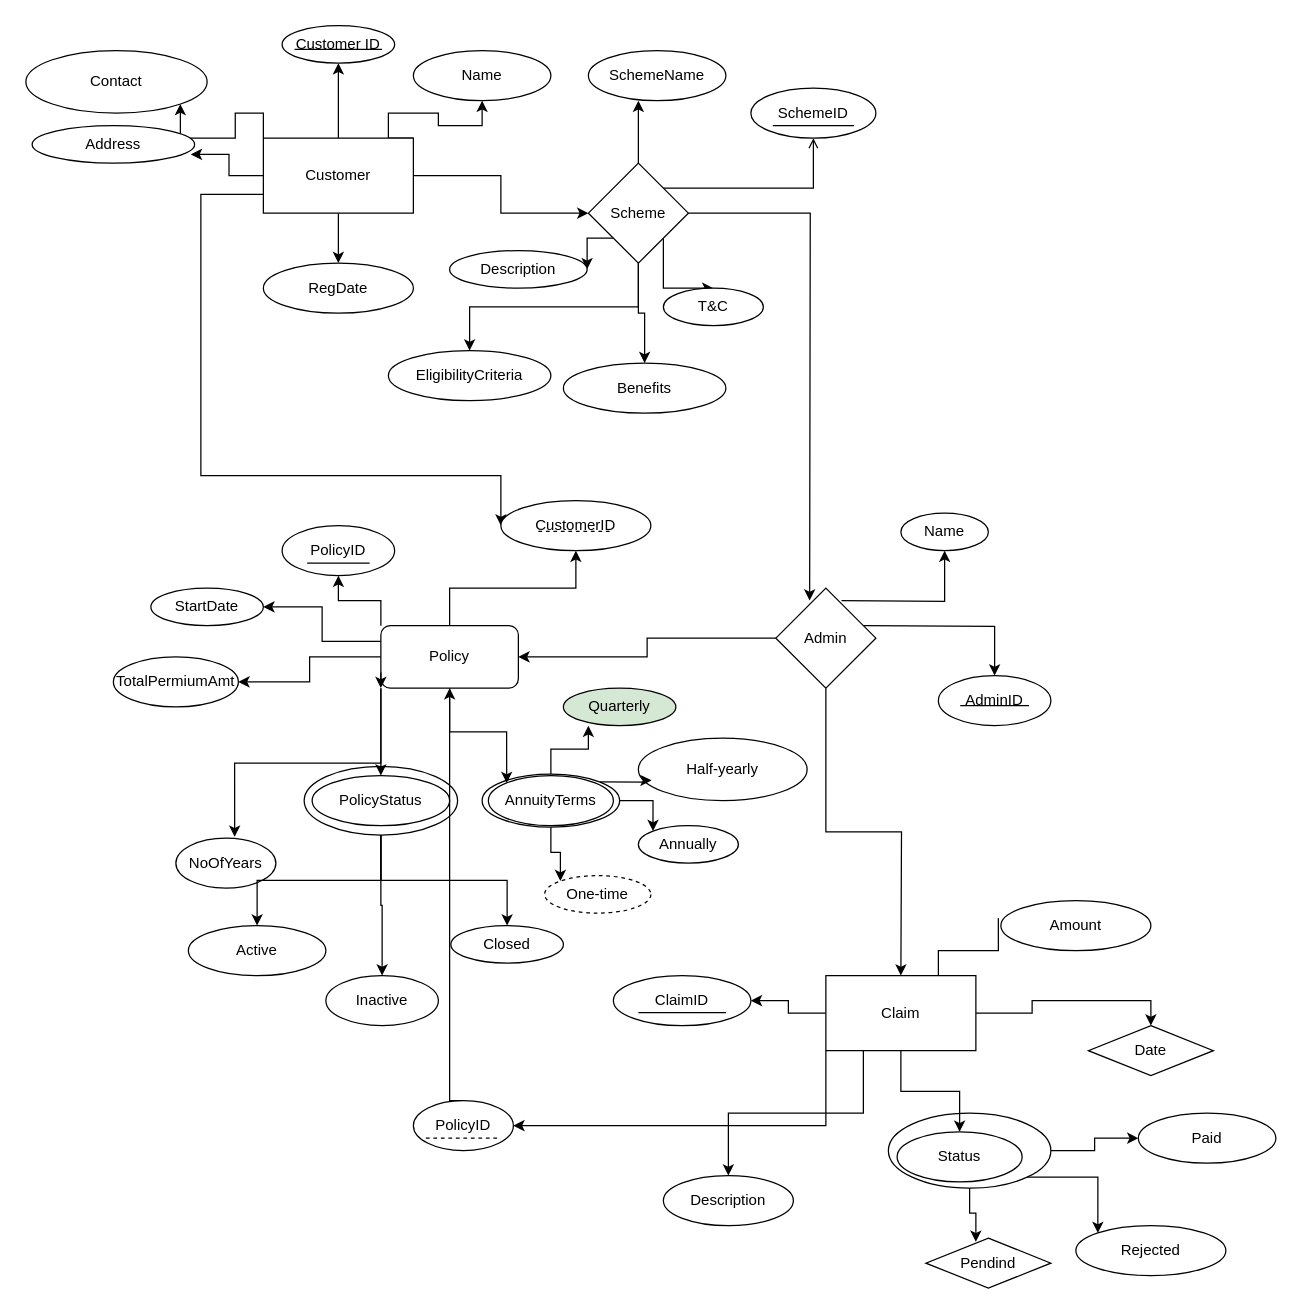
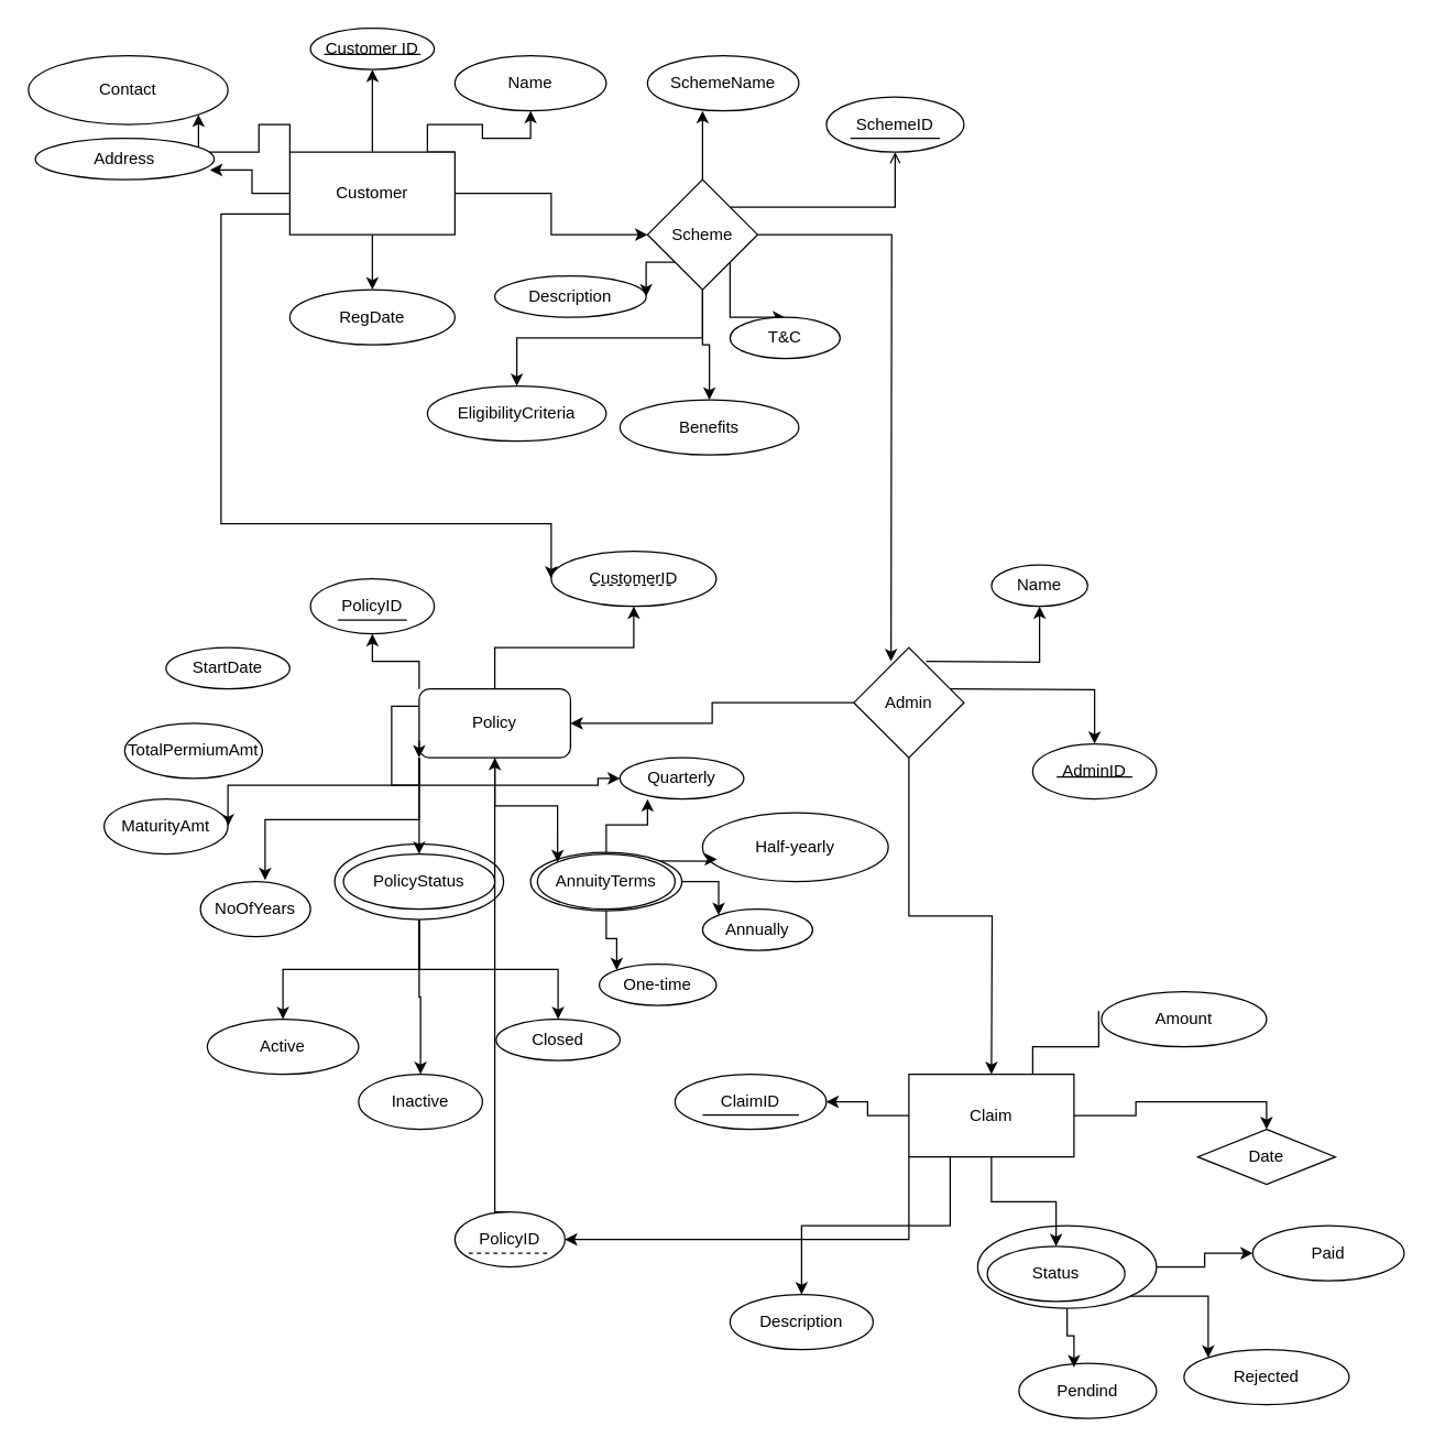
- <mxCell id="39" style="edgeStyle=orthogonalEdgeStyle;rounded=0;orthogonalLoop=1;jettySize=auto;html=1;exitX=0;exitY=0.25;exitDx=0;exitDy=0;entryX=1;entryY=0.5;entryDx=0;entryDy=0;" edge="1" parent="1" source="45" target="48"><mxGeometry relative="1" as="geometry" /></mxCell>
+ <mxCell id="39" style="edgeStyle=orthogonalEdgeStyle;rounded=0;orthogonalLoop=1;jettySize=auto;html=1;exitX=0;exitY=0.25;exitDx=0;exitDy=0;" edge="1" parent="1" source="45" target="72"><mxGeometry relative="1" as="geometry" /></mxCell>
- <mxCell id="40" style="edgeStyle=orthogonalEdgeStyle;rounded=0;orthogonalLoop=1;jettySize=auto;html=1;exitX=0;exitY=0.5;exitDx=0;exitDy=0;entryX=1;entryY=0.5;entryDx=0;entryDy=0;" edge="1" parent="1" source="45" target="50"><mxGeometry relative="1" as="geometry" /></mxCell>
- <mxCell id="72" value="Quarterly" style="ellipse;whiteSpace=wrap;html=1;fillColor=#d5e8d4;" vertex="1" parent="1"><mxGeometry x="450" y="550" width="90" height="30" as="geometry" /></mxCell>
+ <mxCell id="72" value="Quarterly" style="ellipse;whiteSpace=wrap;html=1;" vertex="1" parent="1"><mxGeometry x="450" y="550" width="90" height="30" as="geometry" /></mxCell>
+ <mxCell id="41" style="edgeStyle=orthogonalEdgeStyle;rounded=0;orthogonalLoop=1;jettySize=auto;html=1;exitX=0;exitY=1;exitDx=0;exitDy=0;entryX=1;entryY=0.5;entryDx=0;entryDy=0;" edge="1" parent="1" source="45" target="51"><mxGeometry relative="1" as="geometry"><Array as="points"><mxPoint x="304" y="570" /><mxPoint x="165" y="570" /></Array></mxGeometry></mxCell>
+ <mxCell id="51" value="MaturityAmt" style="ellipse;whiteSpace=wrap;html=1;" vertex="1" parent="1"><mxGeometry x="75" y="580" width="90" height="40" as="geometry" /></mxCell>
- <mxCell id="52" value="NoOfYears" style="ellipse;whiteSpace=wrap;html=1;" vertex="1" parent="1"><mxGeometry x="140" y="670" width="80" height="40" as="geometry" /></mxCell>
+ <mxCell id="52" value="NoOfYears" style="ellipse;whiteSpace=wrap;html=1;" vertex="1" parent="1"><mxGeometry x="145" y="640" width="80" height="40" as="geometry" /></mxCell>
- <mxCell id="74" value="One-time" style="ellipse;whiteSpace=wrap;html=1;dashed=1;" vertex="1" parent="1"><mxGeometry x="435" y="700" width="85" height="30" as="geometry" /></mxCell>
+ <mxCell id="74" value="One-time" style="ellipse;whiteSpace=wrap;html=1;" vertex="1" parent="1"><mxGeometry x="435" y="700" width="85" height="30" as="geometry" /></mxCell>
- <mxCell id="98" value="Pendind" style="rhombus;whiteSpace=wrap;html=1;" vertex="1" parent="1"><mxGeometry x="740" y="990" width="100" height="40" as="geometry" /></mxCell>
+ <mxCell id="98" value="Pendind" style="ellipse;whiteSpace=wrap;html=1;" vertex="1" parent="1"><mxGeometry x="740" y="990" width="100" height="40" as="geometry" /></mxCell>
